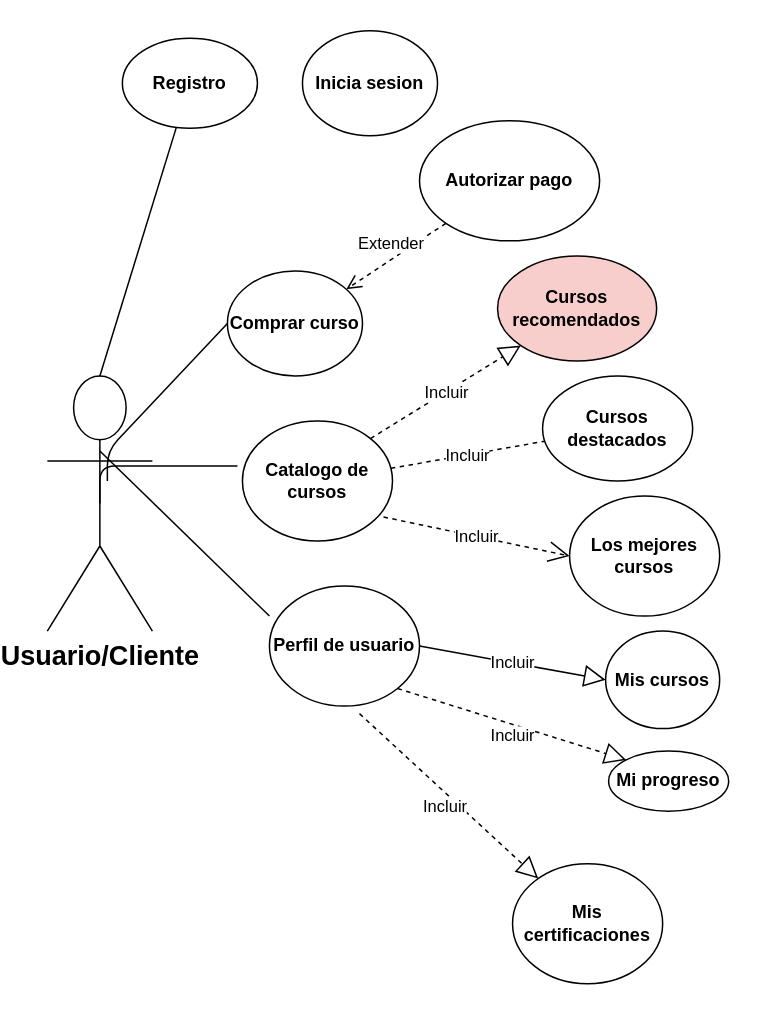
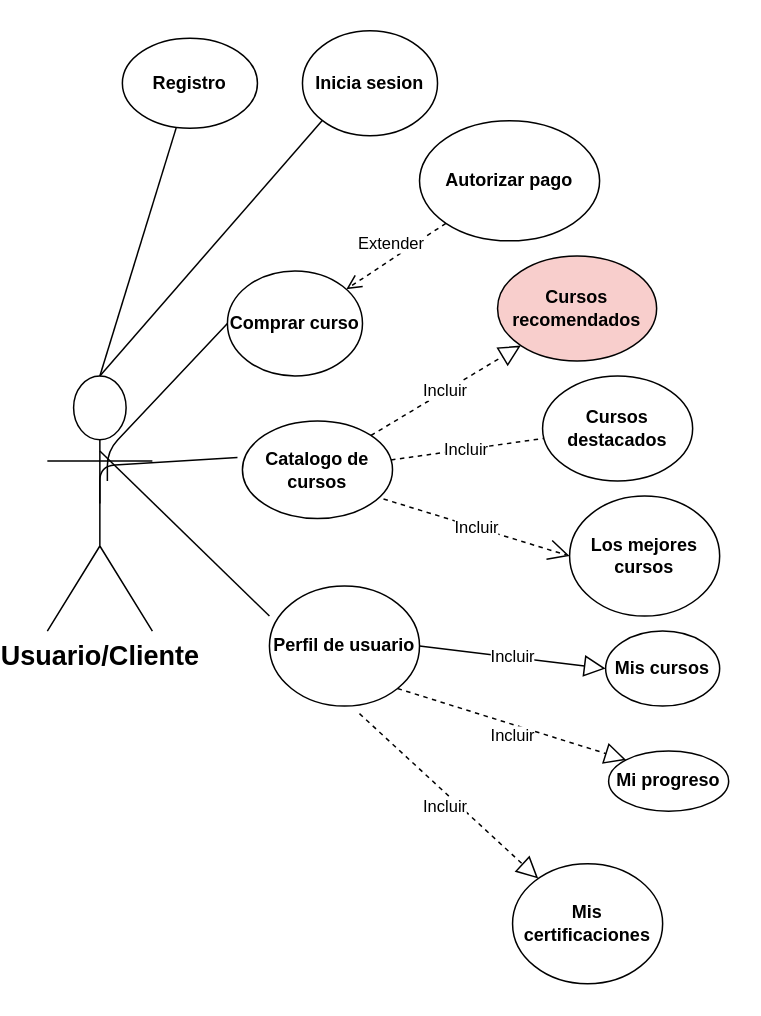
+ <mxCell id="13" value="" style="endArrow=none;html=1;exitX=0.5;exitY=0;exitDx=0;exitDy=0;exitPerimeter=0;entryX=0;entryY=1;entryDx=0;entryDy=0;" parent="1" target="4" edge="1" source="2"><mxGeometry width="50" height="50" relative="1" as="geometry"><mxPoint x="65" y="260" as="sourcePoint" /><mxPoint x="136.727" y="78.744" as="targetPoint" /></mxGeometry></mxCell>
- <mxCell id="5" value="&lt;b&gt;Catalogo de cursos&lt;/b&gt;" style="ellipse;whiteSpace=wrap;html=1;" parent="1" vertex="1"><mxGeometry x="150" y="280" width="100" height="80" as="geometry" /></mxCell>
+ <mxCell id="5" value="&lt;b&gt;Catalogo de cursos&lt;/b&gt;" style="ellipse;whiteSpace=wrap;html=1;" parent="1" vertex="1"><mxGeometry x="150" y="280" width="100" height="65" as="geometry" /></mxCell>
- <mxCell id="23" value="&lt;b&gt;Mis cursos&lt;/b&gt;" style="ellipse;whiteSpace=wrap;html=1;" vertex="1" parent="1"><mxGeometry x="392" y="420" width="76" height="65" as="geometry" /></mxCell>
+ <mxCell id="23" value="&lt;b&gt;Mis cursos&lt;/b&gt;" style="ellipse;whiteSpace=wrap;html=1;" vertex="1" parent="1"><mxGeometry x="392" y="420" width="76" height="50" as="geometry" /></mxCell>
